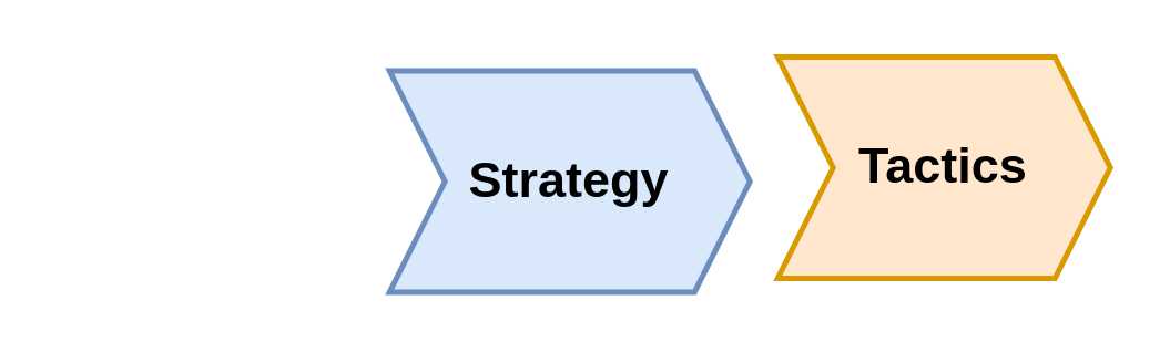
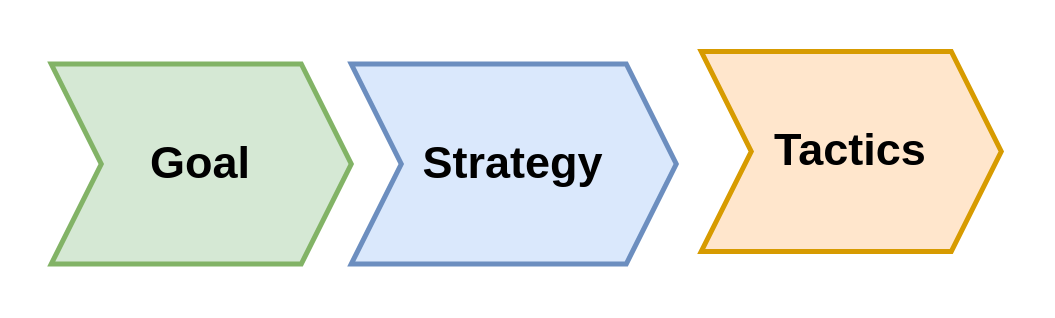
+ <mxCell id="2" value="&lt;font style=&quot;font-size: 18px&quot;&gt;&lt;b&gt;&lt;font style=&quot;font-size: 18px&quot;&gt;Goal&lt;/font&gt;&lt;/b&gt;&lt;/font&gt;" style="shape=step;perimeter=stepPerimeter;whiteSpace=wrap;html=1;fixedSize=1;strokeWidth=2;fillColor=#d5e8d4;strokeColor=#82b366;" vertex="1" parent="1"><mxGeometry x="20" y="25" width="120" height="80" as="geometry" /></mxCell>
